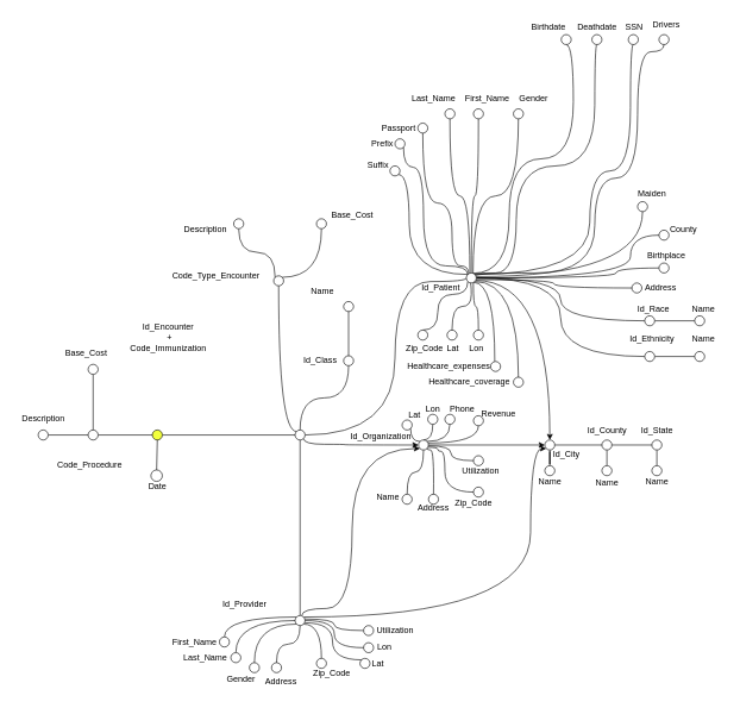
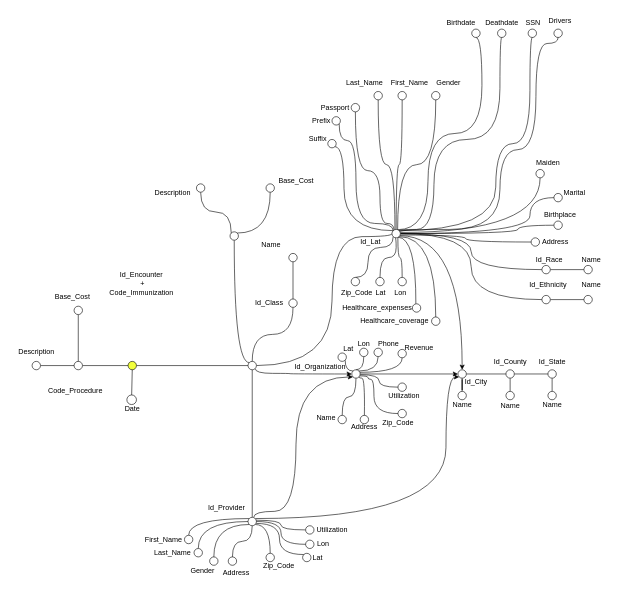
- <mxCell id="154" value="County" style="text;html=1;align=center;verticalAlign=middle;resizable=0;points=[];autosize=1;strokeColor=none;fillColor=none;" vertex="1" parent="1"><mxGeometry x="927" y="306" width="60" height="30" as="geometry" /></mxCell>
+ <mxCell id="154" value="Marital" style="text;html=1;align=center;verticalAlign=middle;resizable=0;points=[];autosize=1;strokeColor=none;fillColor=none;" vertex="1" parent="1"><mxGeometry x="927" y="306" width="60" height="30" as="geometry" /></mxCell>
- <mxCell id="40" value="Code_Type_Encounter&lt;div&gt;&lt;br&gt;&lt;/div&gt;" style="text;html=1;align=center;verticalAlign=middle;resizable=0;points=[];autosize=1;strokeColor=none;fillColor=none;" vertex="1" parent="1"><mxGeometry x="227" y="373" width="150" height="40" as="geometry" /></mxCell>
- <mxCell id="122" value="Id_Patient" style="text;html=1;align=center;verticalAlign=middle;resizable=0;points=[];autosize=1;strokeColor=none;fillColor=none;" vertex="1" parent="1"><mxGeometry x="577" y="388" width="80" height="30" as="geometry" /></mxCell>
+ <mxCell id="122" value="Id_Lat" style="text;html=1;align=center;verticalAlign=middle;resizable=0;points=[];autosize=1;strokeColor=none;fillColor=none;" vertex="1" parent="1"><mxGeometry x="577" y="388" width="80" height="30" as="geometry" /></mxCell>
- <mxCell id="85" value="Id_Provider" style="text;html=1;align=center;verticalAlign=middle;resizable=0;points=[];autosize=1;strokeColor=none;fillColor=none;" vertex="1" parent="1"><mxGeometry x="302" y="832" width="80" height="30" as="geometry" /></mxCell>
+ <mxCell id="85" value="Id_Provider" style="text;html=1;align=center;verticalAlign=middle;resizable=0;points=[];autosize=1;strokeColor=none;fillColor=none;" vertex="1" parent="1"><mxGeometry x="337" y="832" width="80" height="30" as="geometry" /></mxCell>
